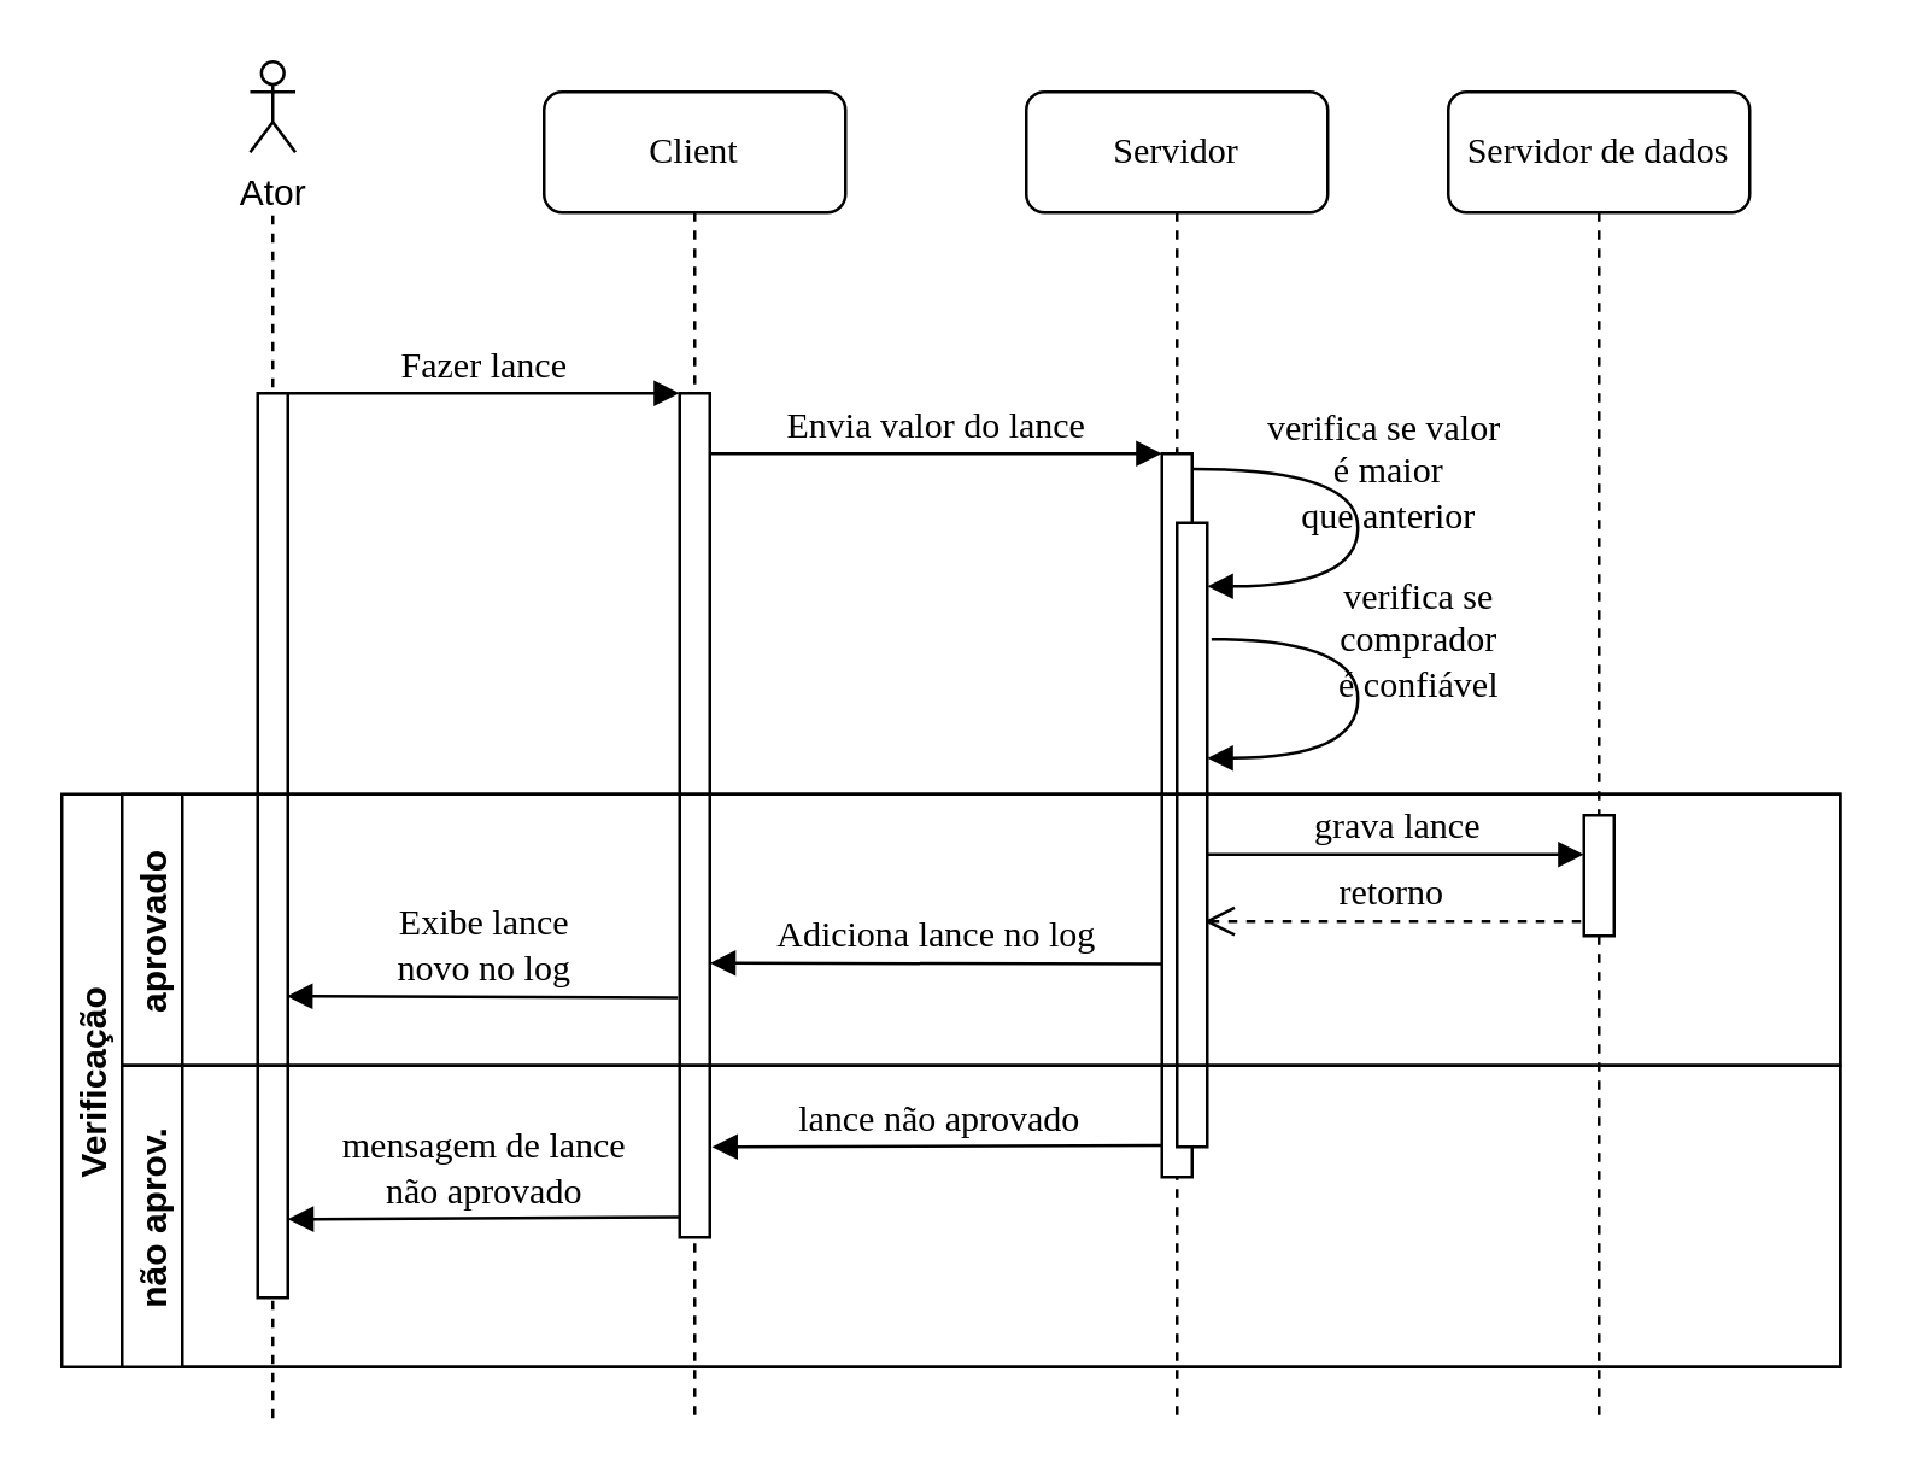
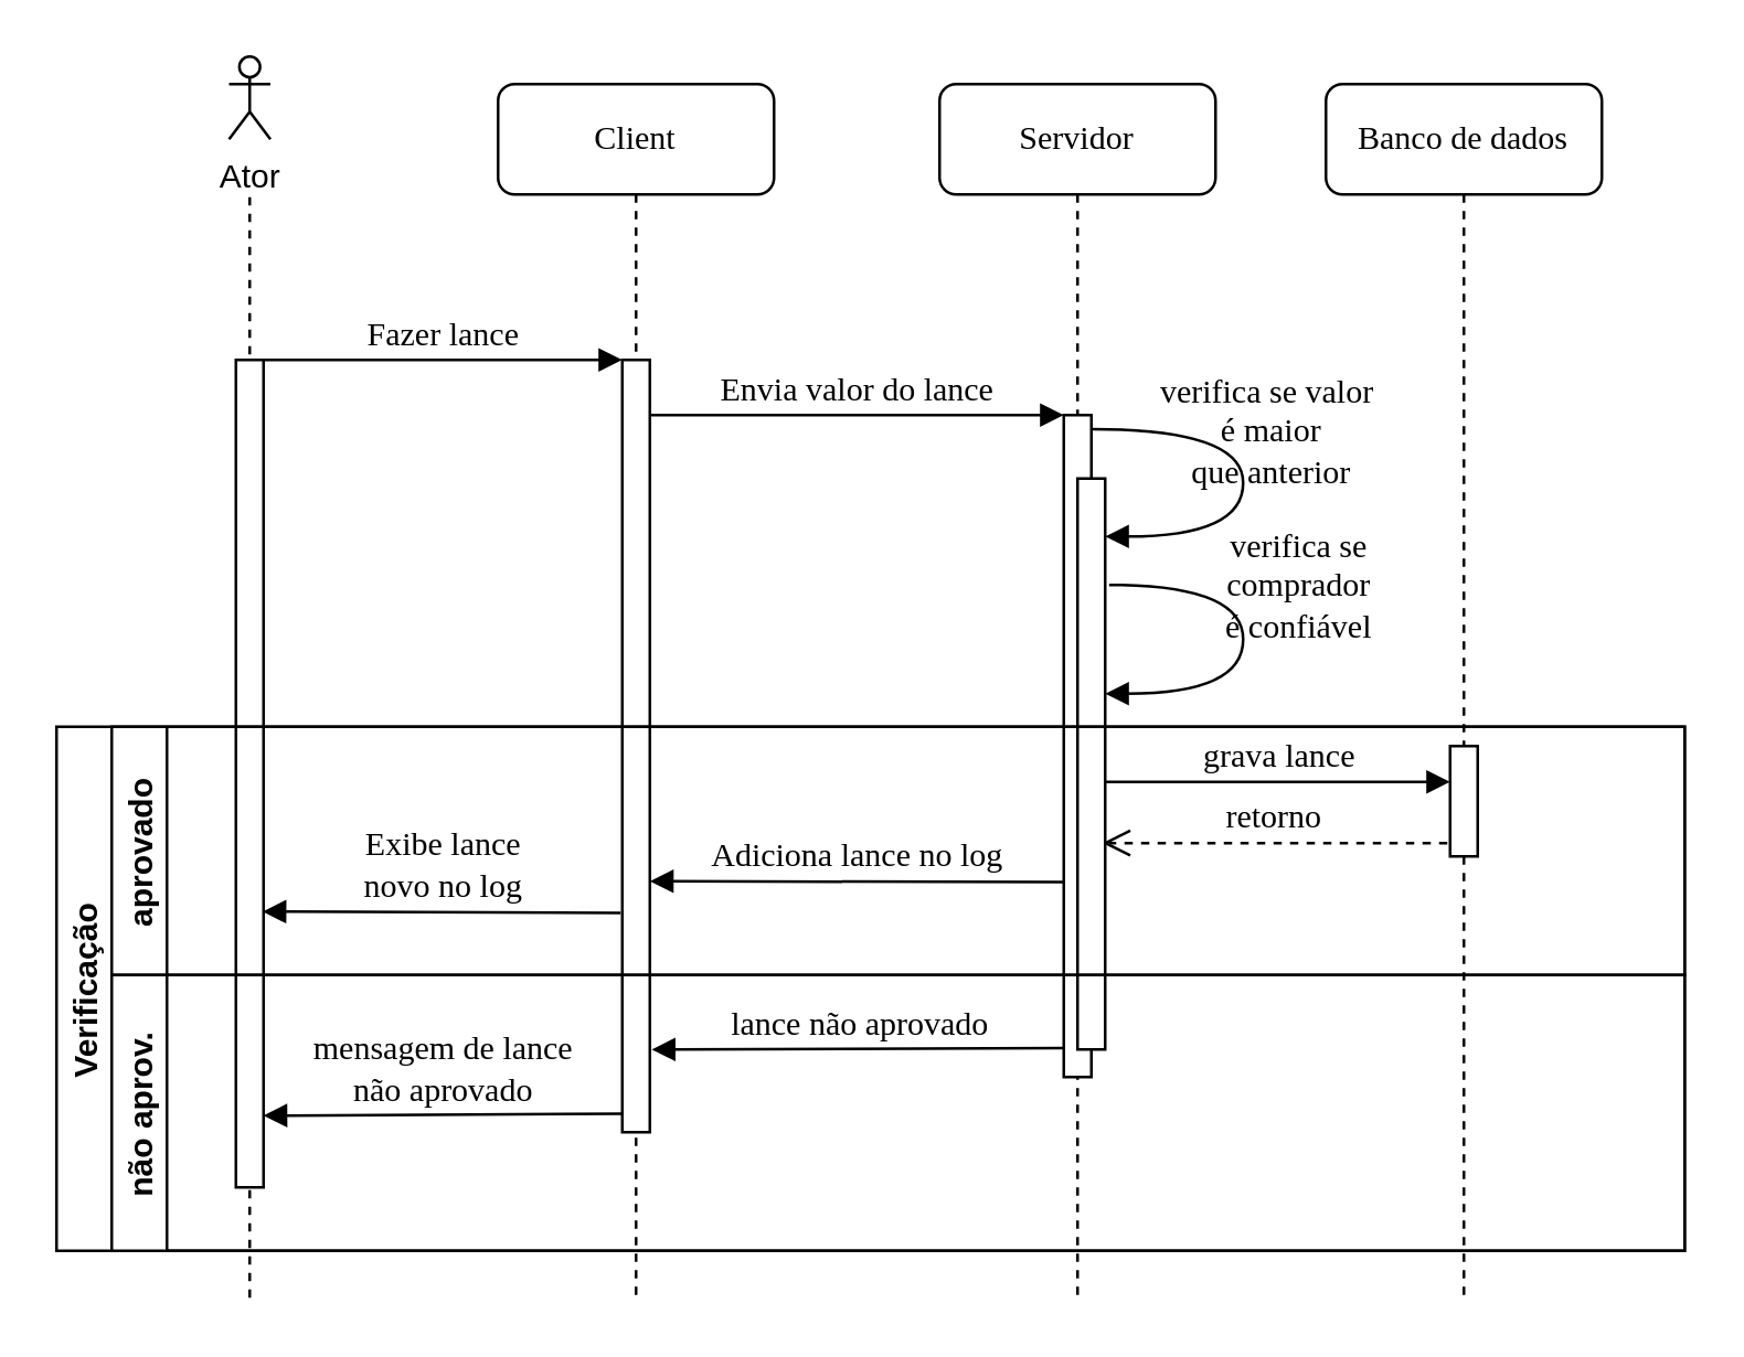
- <mxCell id="2" value="Servidor de dados" style="shape=umlLifeline;perimeter=lifelinePerimeter;whiteSpace=wrap;html=1;container=1;collapsible=0;recursiveResize=0;outlineConnect=0;rounded=1;shadow=0;comic=0;labelBackgroundColor=none;strokeWidth=1;fontFamily=Verdana;fontSize=12;align=center;" vertex="1" parent="1"><mxGeometry x="480" y="30" width="100" height="440" as="geometry" /></mxCell>
+ <mxCell id="2" value="Banco de dados" style="shape=umlLifeline;perimeter=lifelinePerimeter;whiteSpace=wrap;html=1;container=1;collapsible=0;recursiveResize=0;outlineConnect=0;rounded=1;shadow=0;comic=0;labelBackgroundColor=none;strokeWidth=1;fontFamily=Verdana;fontSize=12;align=center;" vertex="1" parent="1"><mxGeometry x="480" y="30" width="100" height="440" as="geometry" /></mxCell>
